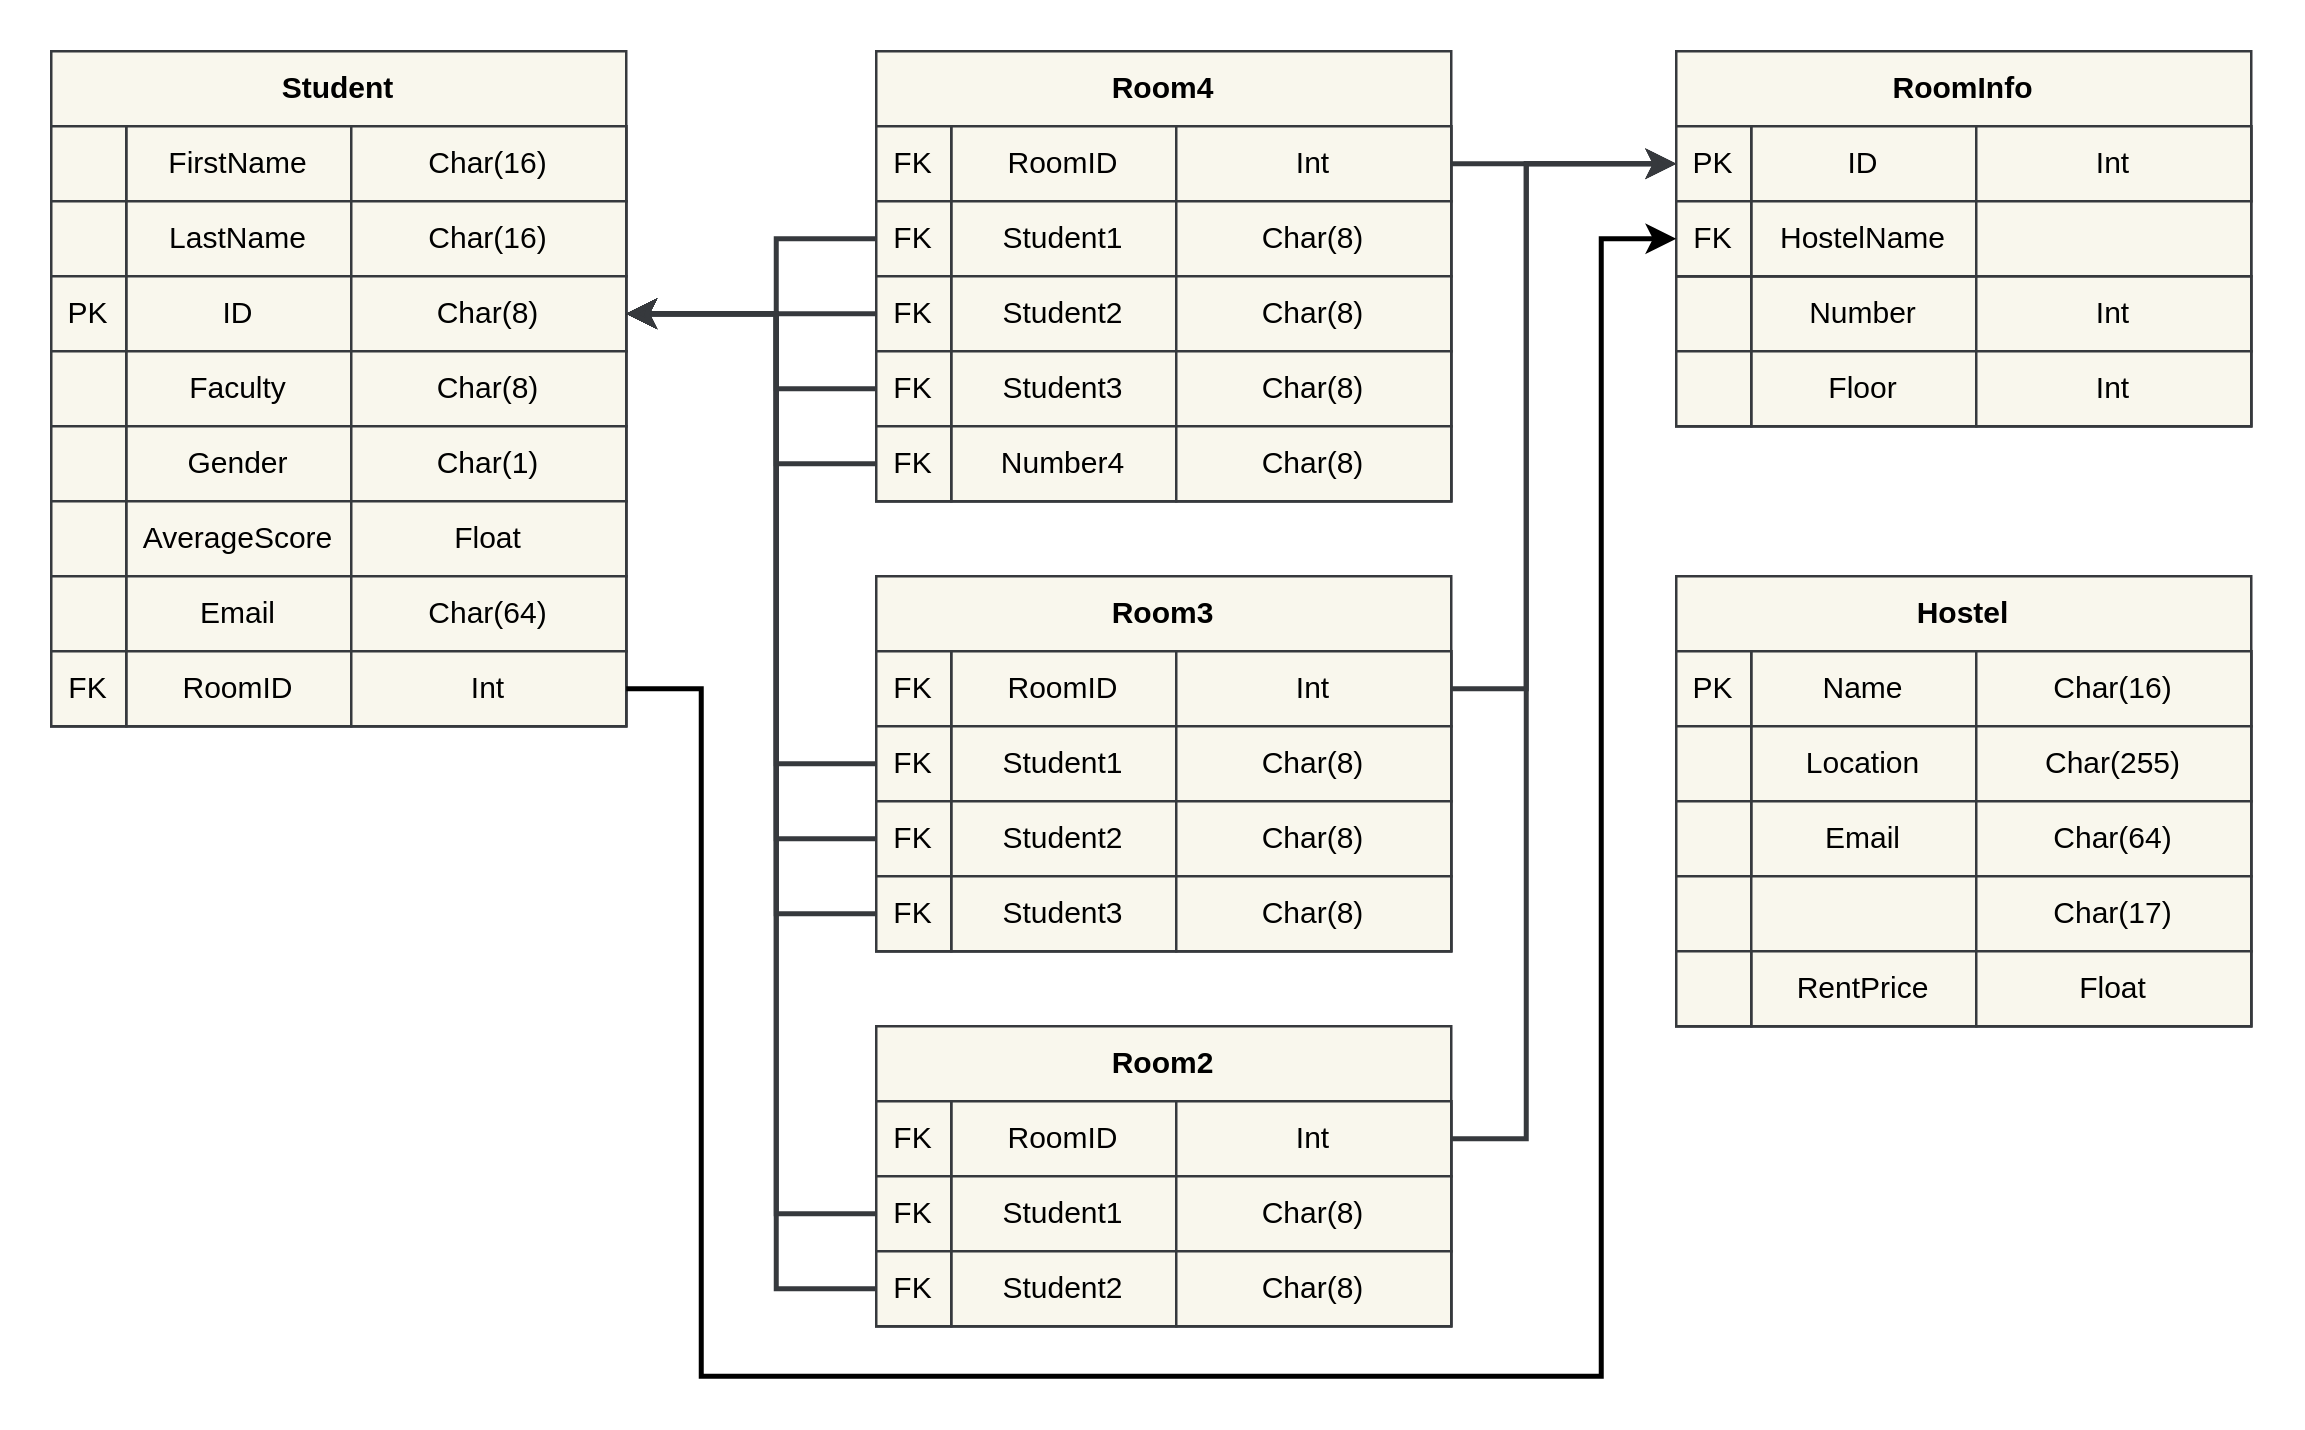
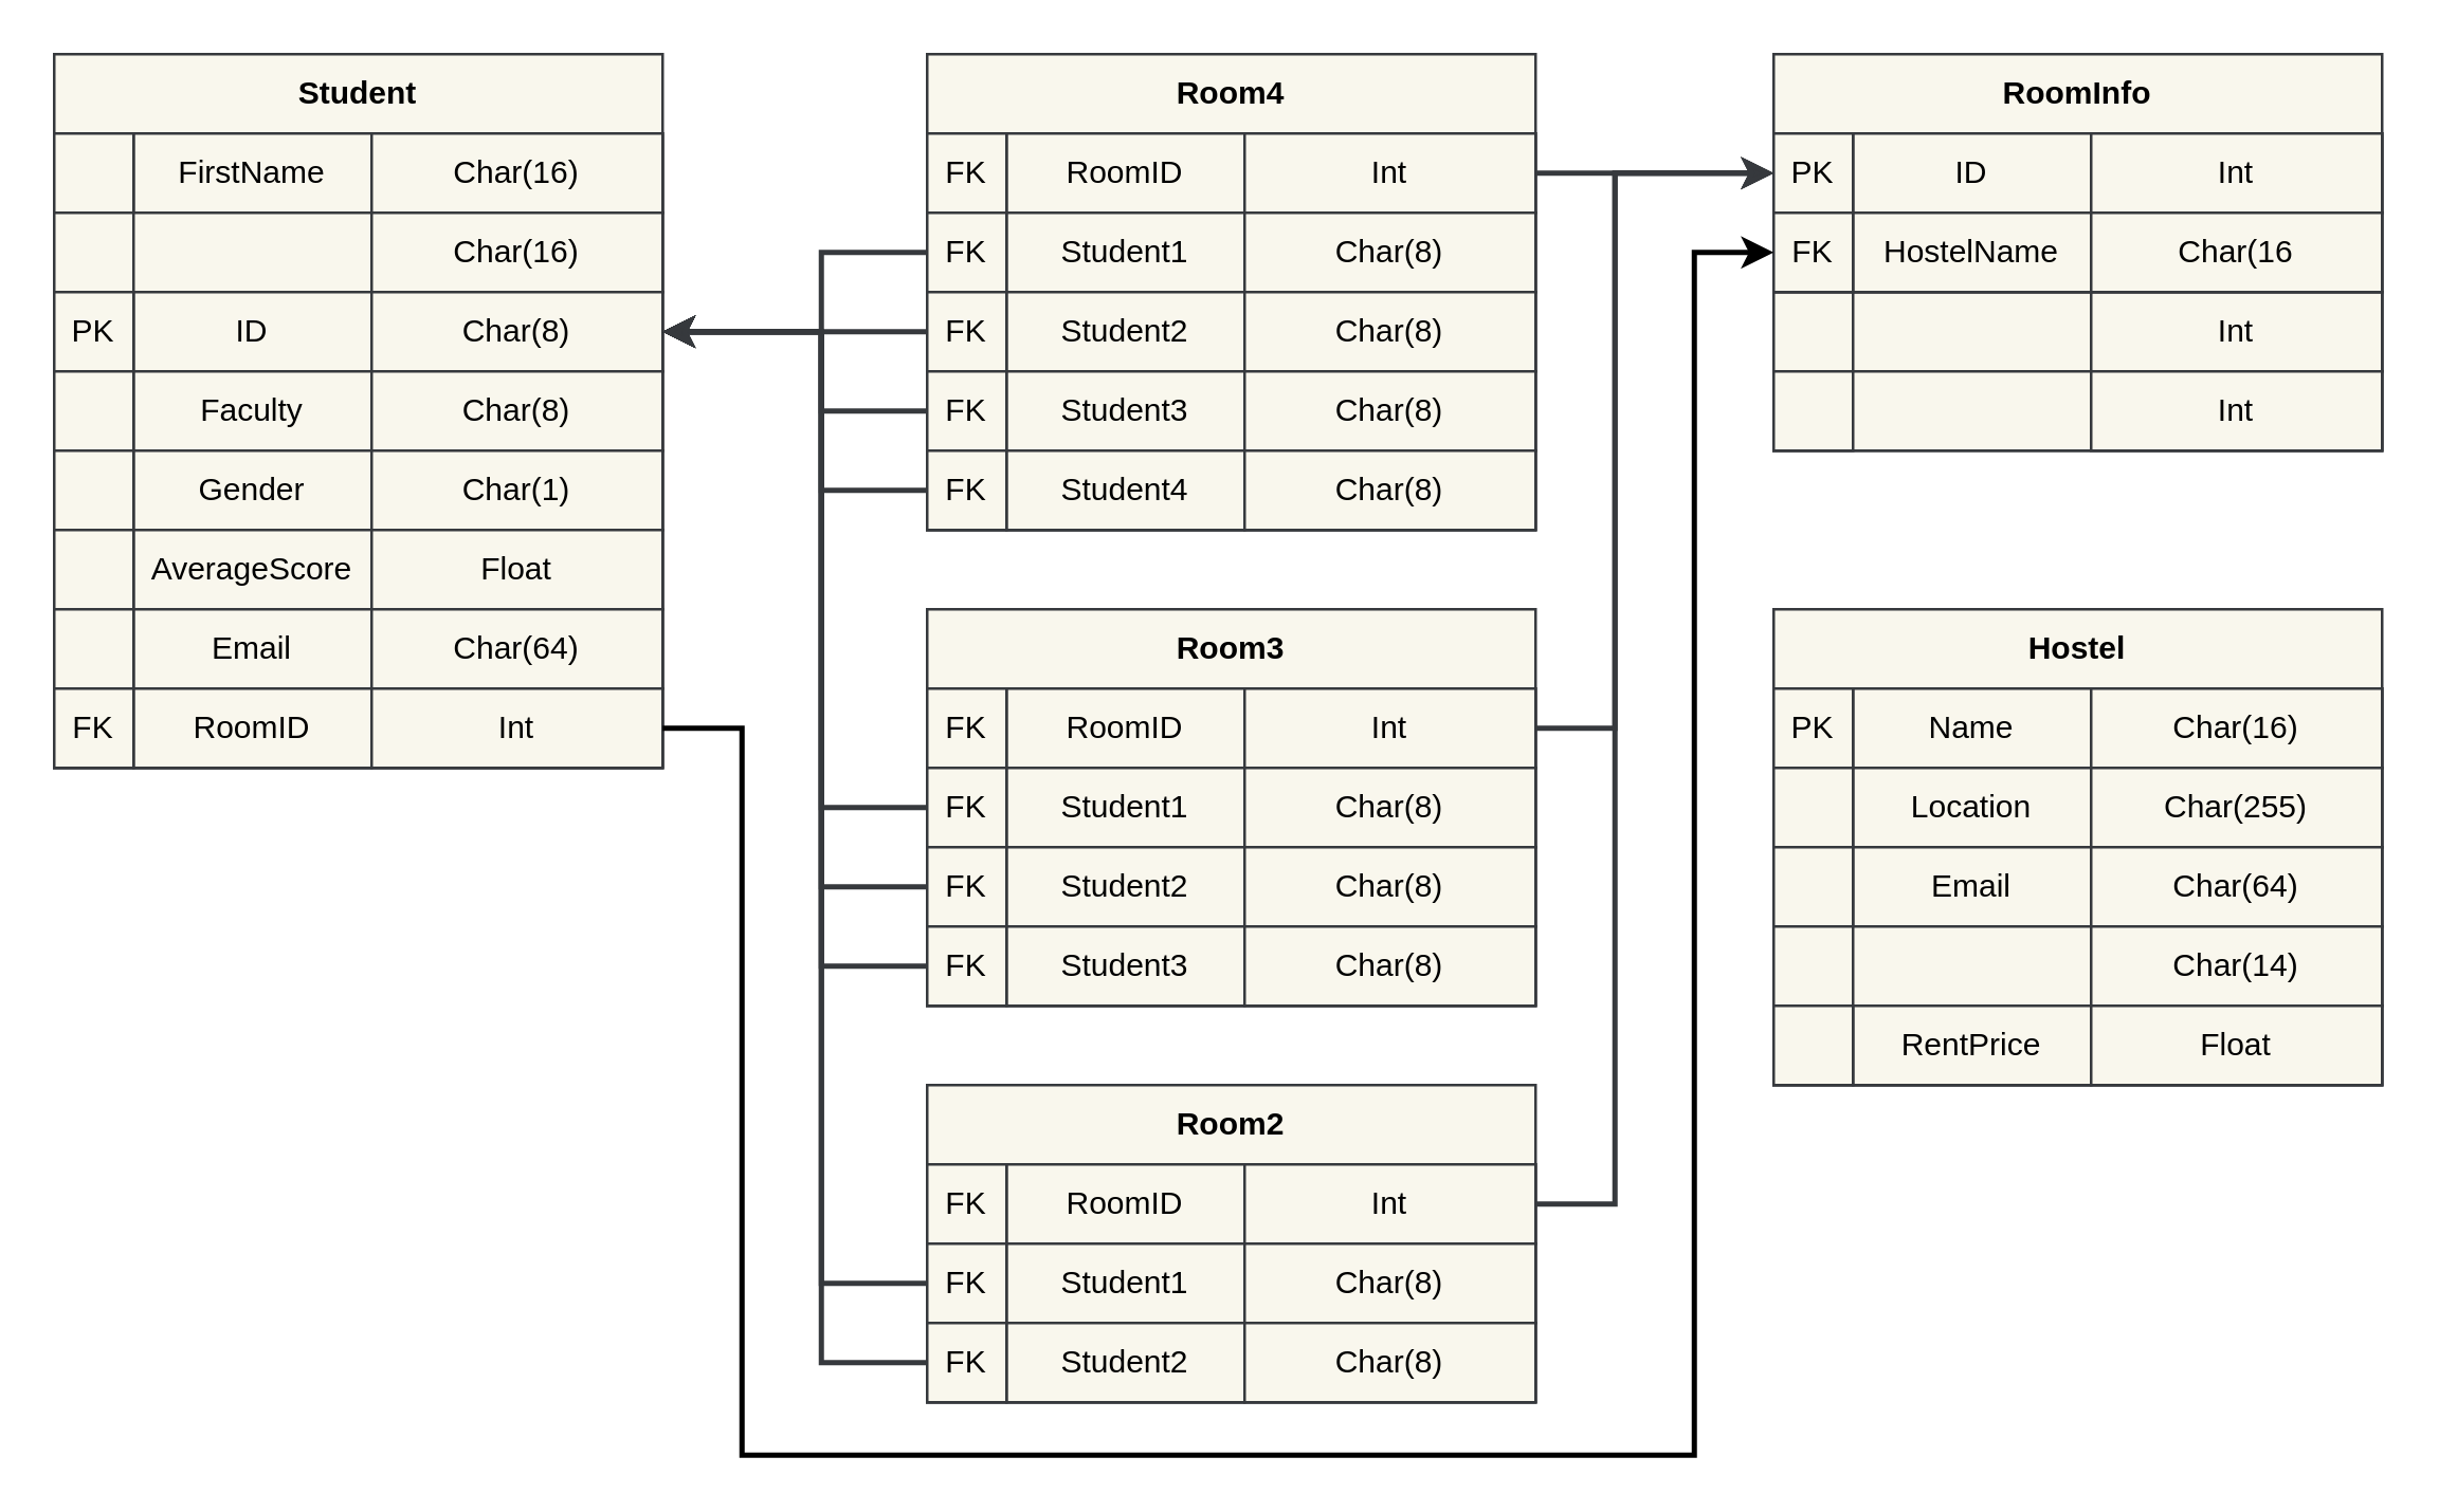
- <mxCell id="8" value="LastName" style="text;html=1;align=center;verticalAlign=middle;whiteSpace=wrap;rounded=0;movable=1;resizable=1;rotatable=1;deletable=1;editable=1;locked=0;connectable=1;labelBackgroundColor=none;fillColor=#f9f7ed;strokeColor=#36393d;" vertex="1" parent="7"><mxGeometry x="30" width="90" height="30" as="geometry" /></mxCell>
+ <mxCell id="92" value="Char(16" style="text;html=1;align=center;verticalAlign=middle;whiteSpace=wrap;rounded=0;movable=1;resizable=1;rotatable=1;deletable=1;editable=1;locked=0;connectable=1;labelBackgroundColor=none;fillColor=#f9f7ed;strokeColor=#36393d;" vertex="1" parent="89"><mxGeometry x="120" width="110" height="30" as="geometry" /></mxCell>
- <mxCell id="78" value="Number" style="text;html=1;align=center;verticalAlign=middle;whiteSpace=wrap;rounded=0;movable=1;resizable=1;rotatable=1;deletable=1;editable=1;locked=0;connectable=1;labelBackgroundColor=none;fillColor=#f9f7ed;strokeColor=#36393d;" vertex="1" parent="77"><mxGeometry x="30" width="90" height="30" as="geometry" /></mxCell>
- <mxCell id="82" value="Floor" style="text;html=1;align=center;verticalAlign=middle;whiteSpace=wrap;rounded=0;movable=1;resizable=1;rotatable=1;deletable=1;editable=1;locked=0;connectable=1;labelBackgroundColor=none;fillColor=#f9f7ed;strokeColor=#36393d;" vertex="1" parent="81"><mxGeometry x="30" width="90" height="30" as="geometry" /></mxCell>
- <mxCell id="73" value="Number4" style="text;html=1;align=center;verticalAlign=middle;whiteSpace=wrap;rounded=0;movable=1;resizable=1;rotatable=1;deletable=1;editable=1;locked=0;connectable=1;labelBackgroundColor=none;fillColor=#f9f7ed;strokeColor=#36393d;" vertex="1" parent="72"><mxGeometry x="30" width="90" height="30" as="geometry" /></mxCell>
+ <mxCell id="73" value="Student4" style="text;html=1;align=center;verticalAlign=middle;whiteSpace=wrap;rounded=0;movable=1;resizable=1;rotatable=1;deletable=1;editable=1;locked=0;connectable=1;labelBackgroundColor=none;fillColor=#f9f7ed;strokeColor=#36393d;" vertex="1" parent="72"><mxGeometry x="30" width="90" height="30" as="geometry" /></mxCell>
- <mxCell id="50" value="Char(17)" style="text;html=1;align=center;verticalAlign=middle;whiteSpace=wrap;rounded=0;movable=1;resizable=1;rotatable=1;deletable=1;editable=1;locked=0;connectable=1;labelBackgroundColor=none;fillColor=#f9f7ed;strokeColor=#36393d;" vertex="1" parent="48"><mxGeometry x="120" width="110" height="30" as="geometry" /></mxCell>
+ <mxCell id="50" value="Char(14)" style="text;html=1;align=center;verticalAlign=middle;whiteSpace=wrap;rounded=0;movable=1;resizable=1;rotatable=1;deletable=1;editable=1;locked=0;connectable=1;labelBackgroundColor=none;fillColor=#f9f7ed;strokeColor=#36393d;" vertex="1" parent="48"><mxGeometry x="120" width="110" height="30" as="geometry" /></mxCell>
